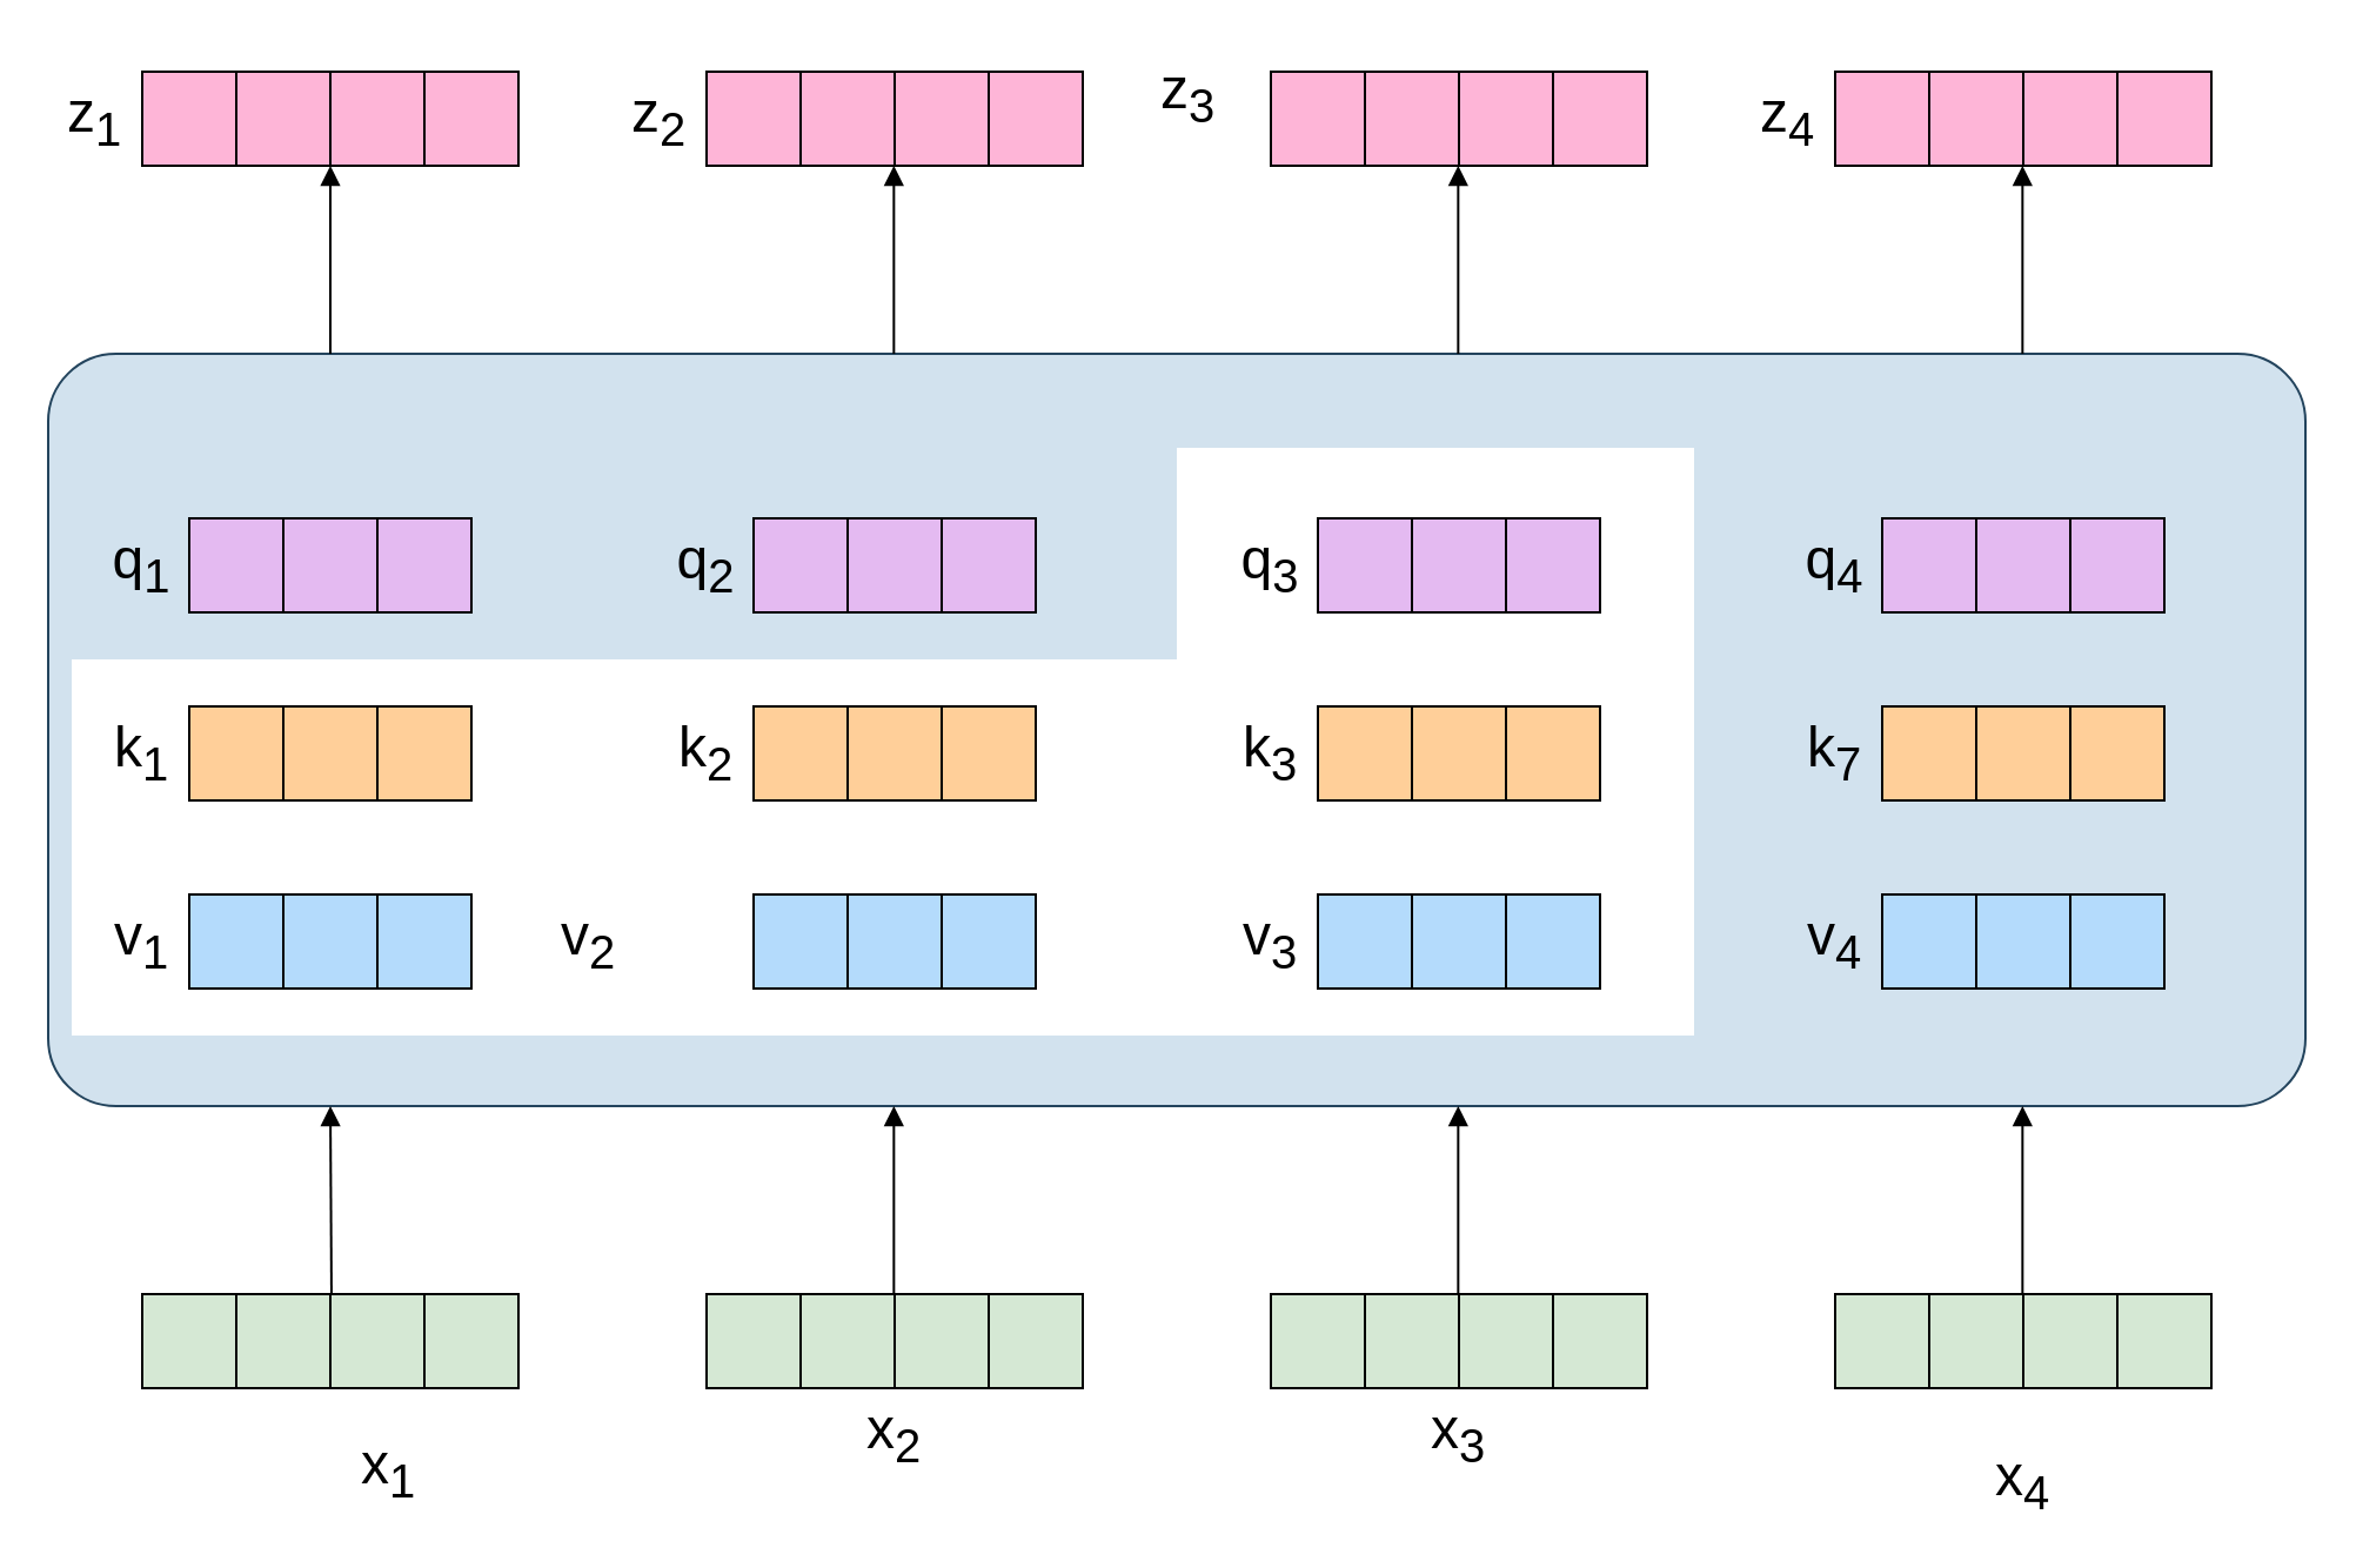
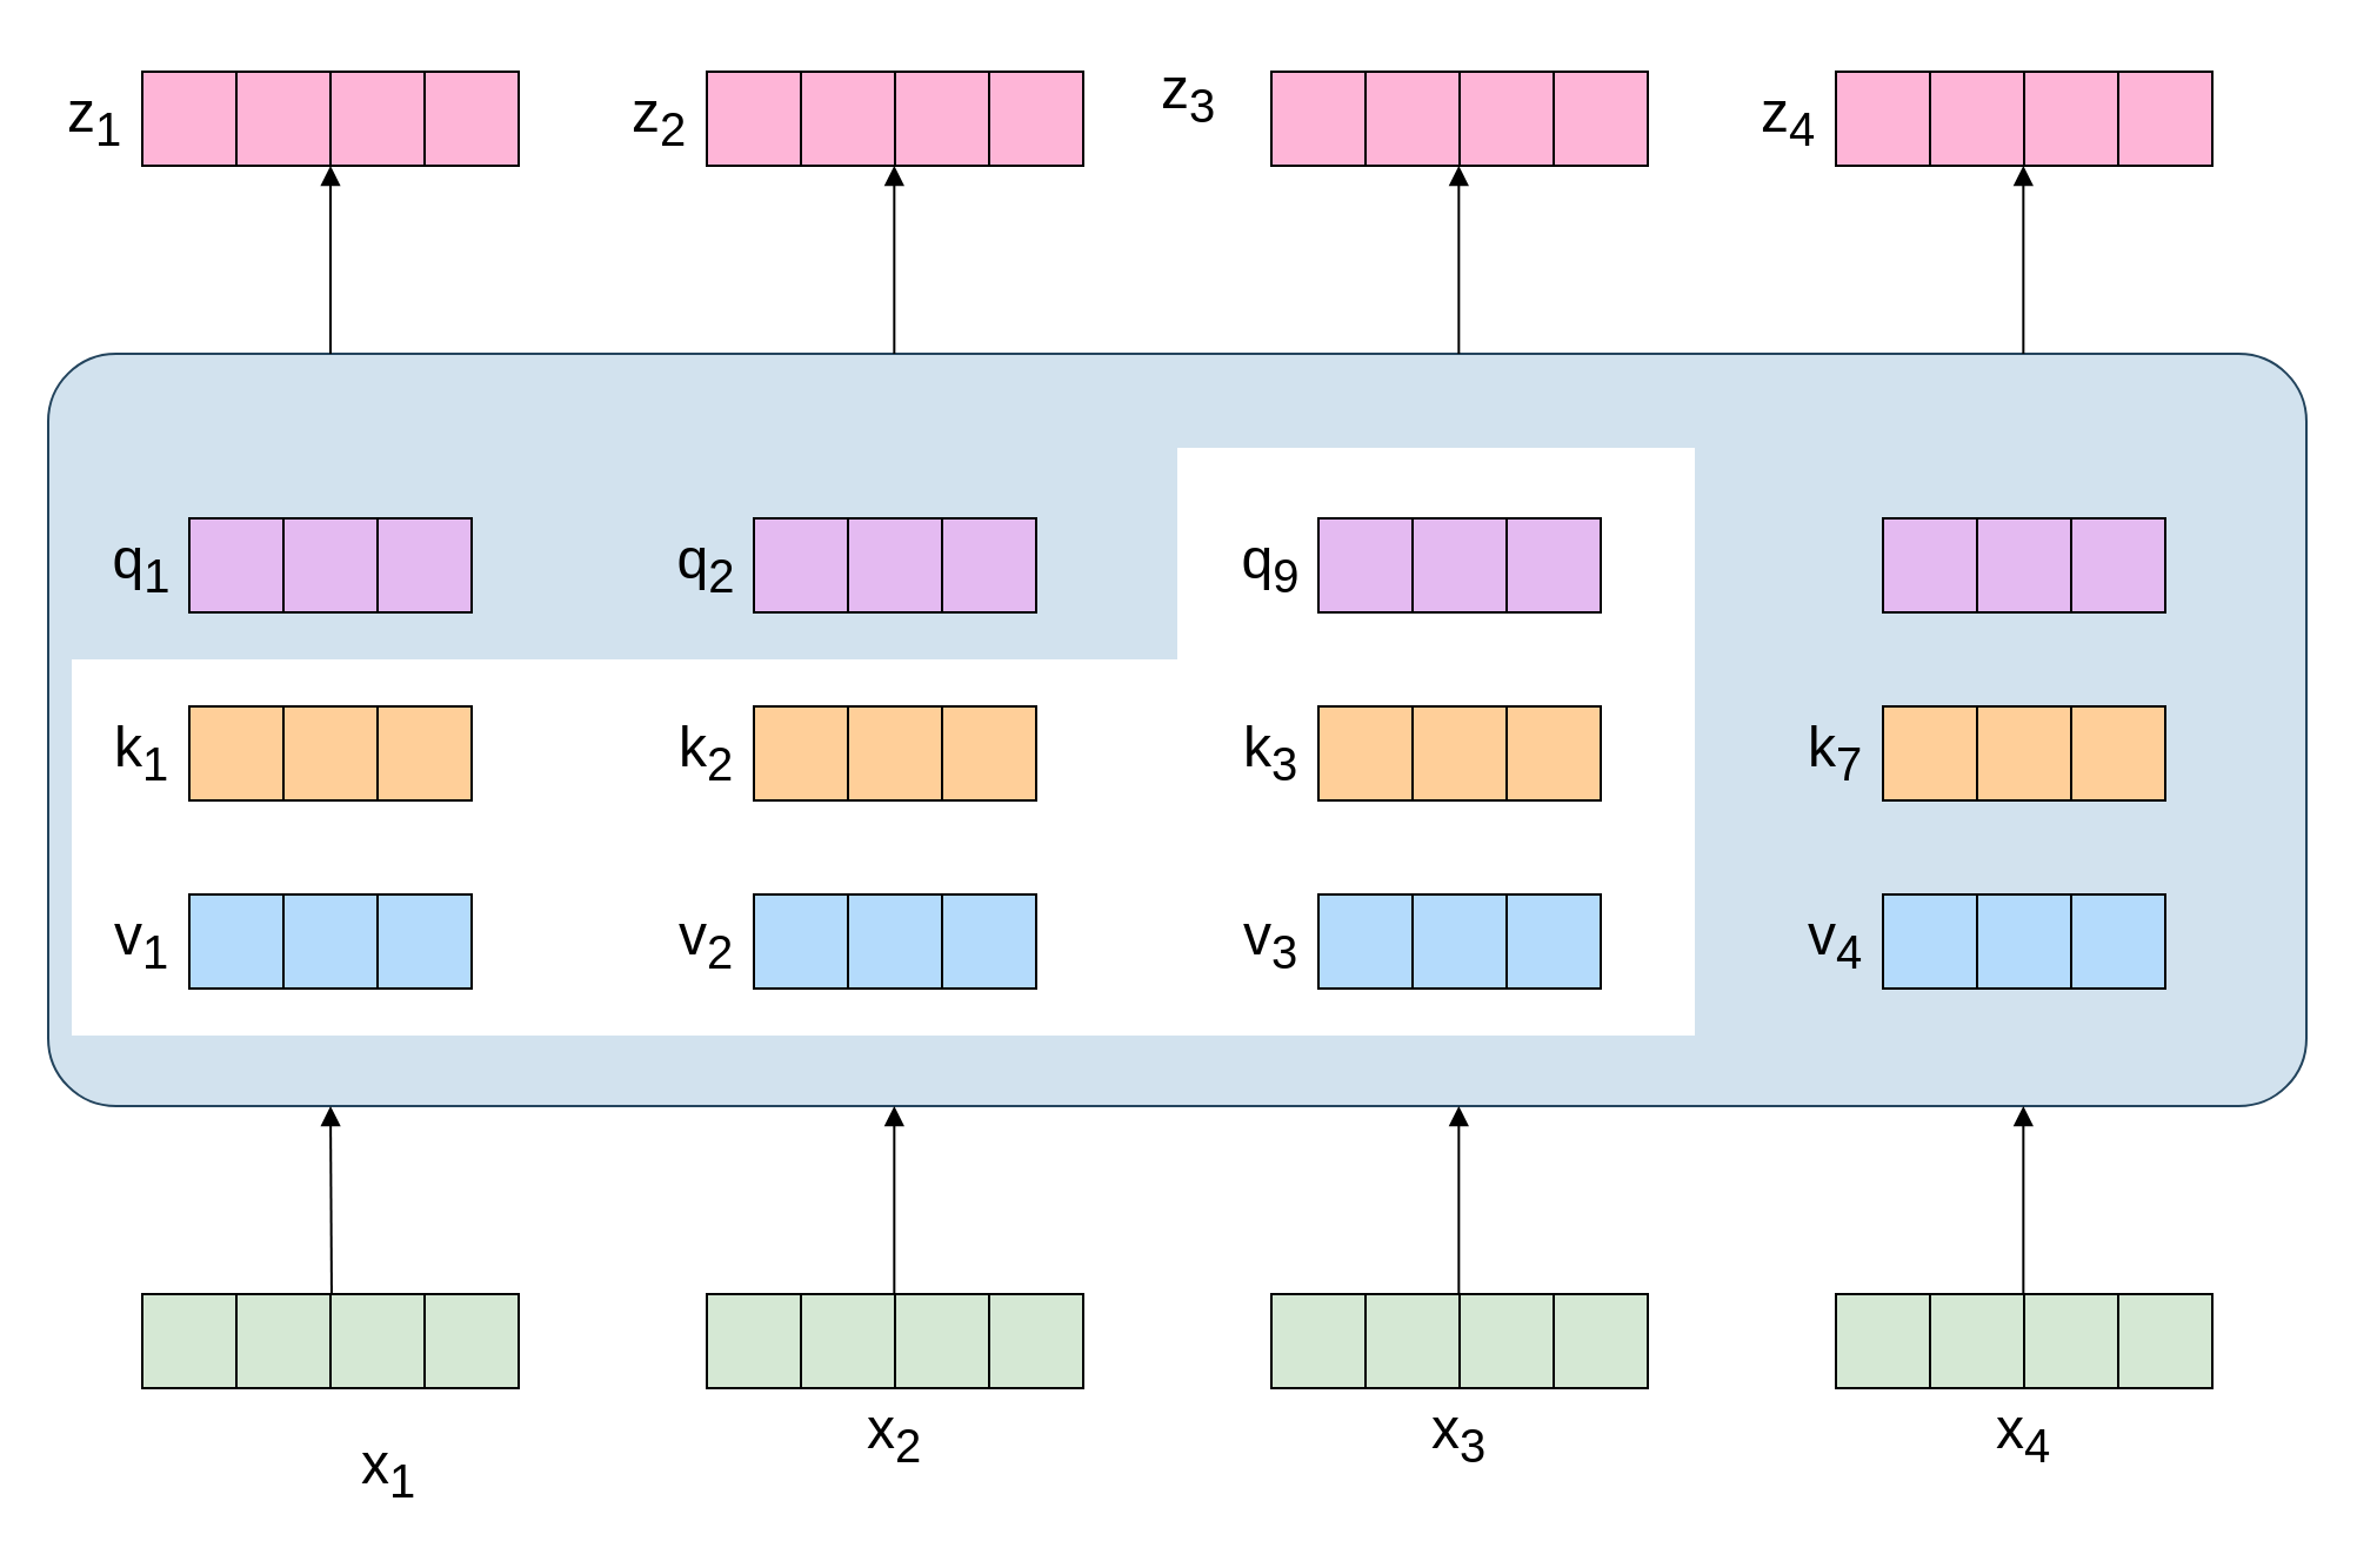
- <mxCell id="77" value="&lt;font style=&quot;font-size: 24px;&quot;&gt;q&lt;sub&gt;3&lt;/sub&gt;&lt;/font&gt;" style="text;html=1;align=center;verticalAlign=middle;whiteSpace=wrap;rounded=0;" parent="1" vertex="1"><mxGeometry x="520" y="220" width="40" height="40" as="geometry" /></mxCell>
+ <mxCell id="77" value="&lt;font style=&quot;font-size: 24px;&quot;&gt;q&lt;sub&gt;9&lt;/sub&gt;&lt;/font&gt;" style="text;html=1;align=center;verticalAlign=middle;whiteSpace=wrap;rounded=0;" parent="1" vertex="1"><mxGeometry x="520" y="220" width="40" height="40" as="geometry" /></mxCell>
- <mxCell id="94" value="&lt;font style=&quot;font-size: 24px;&quot;&gt;q&lt;sub&gt;4&lt;/sub&gt;&lt;/font&gt;" style="text;html=1;align=center;verticalAlign=middle;whiteSpace=wrap;rounded=0;" parent="1" vertex="1"><mxGeometry x="760" y="220" width="40" height="40" as="geometry" /></mxCell>
- <mxCell id="98" value="&lt;font style=&quot;&quot;&gt;&lt;span style=&quot;font-size: 24px;&quot;&gt;v&lt;sub&gt;2&lt;/sub&gt;&lt;/span&gt;&lt;/font&gt;" style="text;html=1;align=center;verticalAlign=middle;whiteSpace=wrap;rounded=0;" parent="1" vertex="1"><mxGeometry x="230" y="380" width="40" height="40" as="geometry" /></mxCell>
+ <mxCell id="98" value="&lt;font style=&quot;&quot;&gt;&lt;span style=&quot;font-size: 24px;&quot;&gt;v&lt;sub&gt;2&lt;/sub&gt;&lt;/span&gt;&lt;/font&gt;" style="text;html=1;align=center;verticalAlign=middle;whiteSpace=wrap;rounded=0;" parent="1" vertex="1"><mxGeometry x="280" y="380" width="40" height="40" as="geometry" /></mxCell>
- <mxCell id="128" value="&lt;font style=&quot;font-size: 24px;&quot;&gt;x&lt;sub&gt;4&lt;/sub&gt;&lt;/font&gt;" style="text;html=1;align=center;verticalAlign=middle;whiteSpace=wrap;rounded=0;" parent="1" vertex="1"><mxGeometry x="840" y="610" width="40" height="40" as="geometry" /></mxCell>
+ <mxCell id="128" value="&lt;font style=&quot;font-size: 24px;&quot;&gt;x&lt;sub&gt;4&lt;/sub&gt;&lt;/font&gt;" style="text;html=1;align=center;verticalAlign=middle;whiteSpace=wrap;rounded=0;" parent="1" vertex="1"><mxGeometry x="840" y="590" width="40" height="40" as="geometry" /></mxCell>
